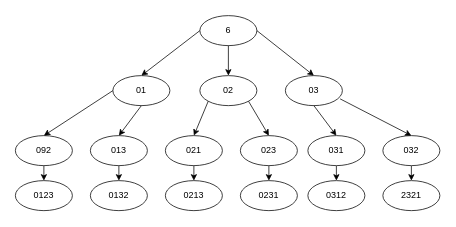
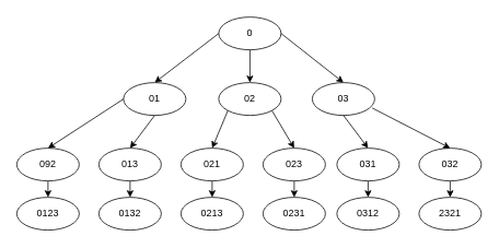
- <mxCell id="2" value="6" style="ellipse;whiteSpace=wrap;html=1;" vertex="1" parent="1"><mxGeometry x="266" y="20" width="76" height="40" as="geometry" /></mxCell>
+ <mxCell id="2" value="0" style="ellipse;whiteSpace=wrap;html=1;" vertex="1" parent="1"><mxGeometry x="266" y="20" width="76" height="40" as="geometry" /></mxCell>
